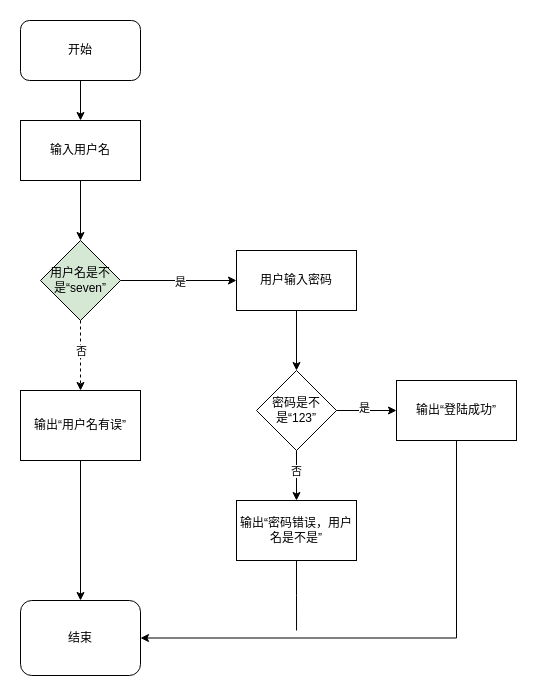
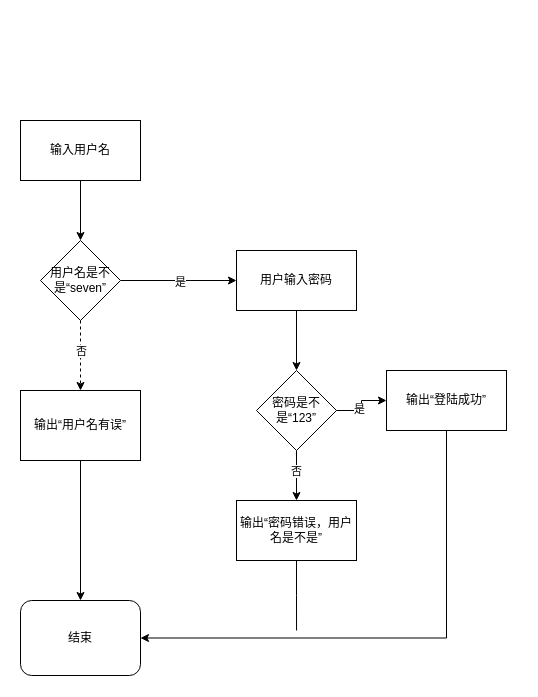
- <mxCell id="3" value="开始" style="rounded=1;whiteSpace=wrap;html=1;" vertex="1" parent="1"><mxGeometry x="20" y="20" width="120" height="60" as="geometry" /></mxCell>
- <mxCell id="2" style="edgeStyle=orthogonalEdgeStyle;rounded=0;orthogonalLoop=1;jettySize=auto;html=1;exitX=0.5;exitY=1;exitDx=0;exitDy=0;entryX=0.5;entryY=0;entryDx=0;entryDy=0;" edge="1" parent="1" source="3" target="6"><mxGeometry relative="1" as="geometry" /></mxCell>
- <mxCell id="11" value="用户名是不是“seven”" style="rhombus;whiteSpace=wrap;html=1;fillColor=#d5e8d4;" vertex="1" parent="1"><mxGeometry x="40" y="240" width="80" height="80" as="geometry" /></mxCell>
+ <mxCell id="11" value="用户名是不是“seven”" style="rhombus;whiteSpace=wrap;html=1;" vertex="1" parent="1"><mxGeometry x="40" y="240" width="80" height="80" as="geometry" /></mxCell>
- <mxCell id="22" value="输出“登陆成功”" style="whiteSpace=wrap;html=1;" vertex="1" parent="1"><mxGeometry x="396" y="380" width="120" height="60" as="geometry" /></mxCell>
+ <mxCell id="22" value="输出“登陆成功”" style="whiteSpace=wrap;html=1;" vertex="1" parent="1"><mxGeometry x="386" y="370" width="120" height="60" as="geometry" /></mxCell>
